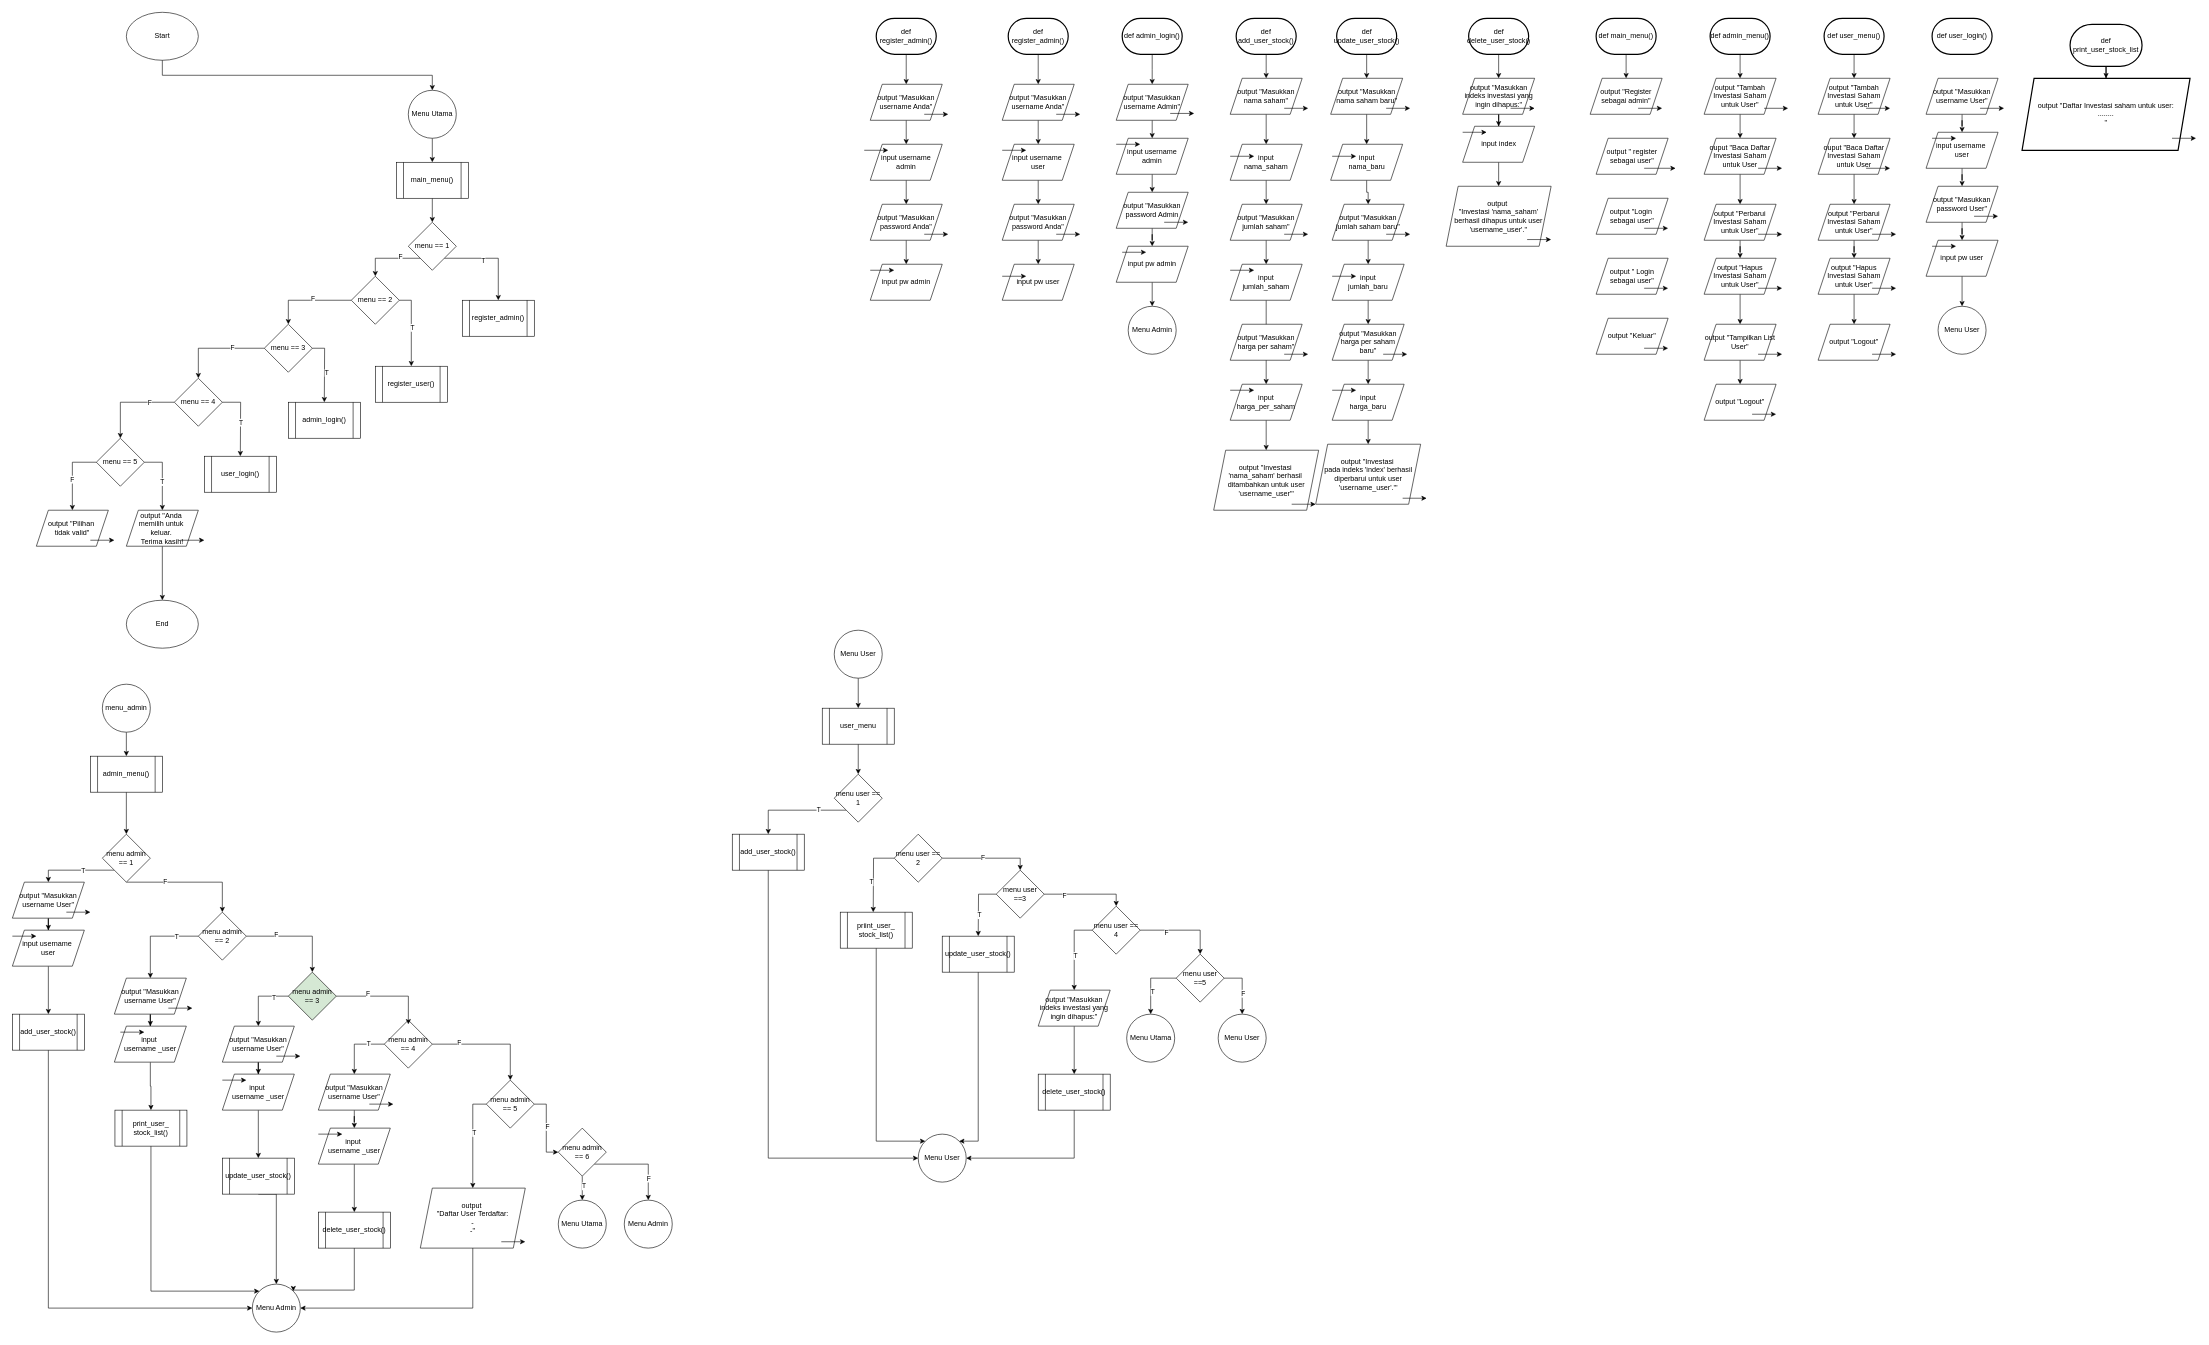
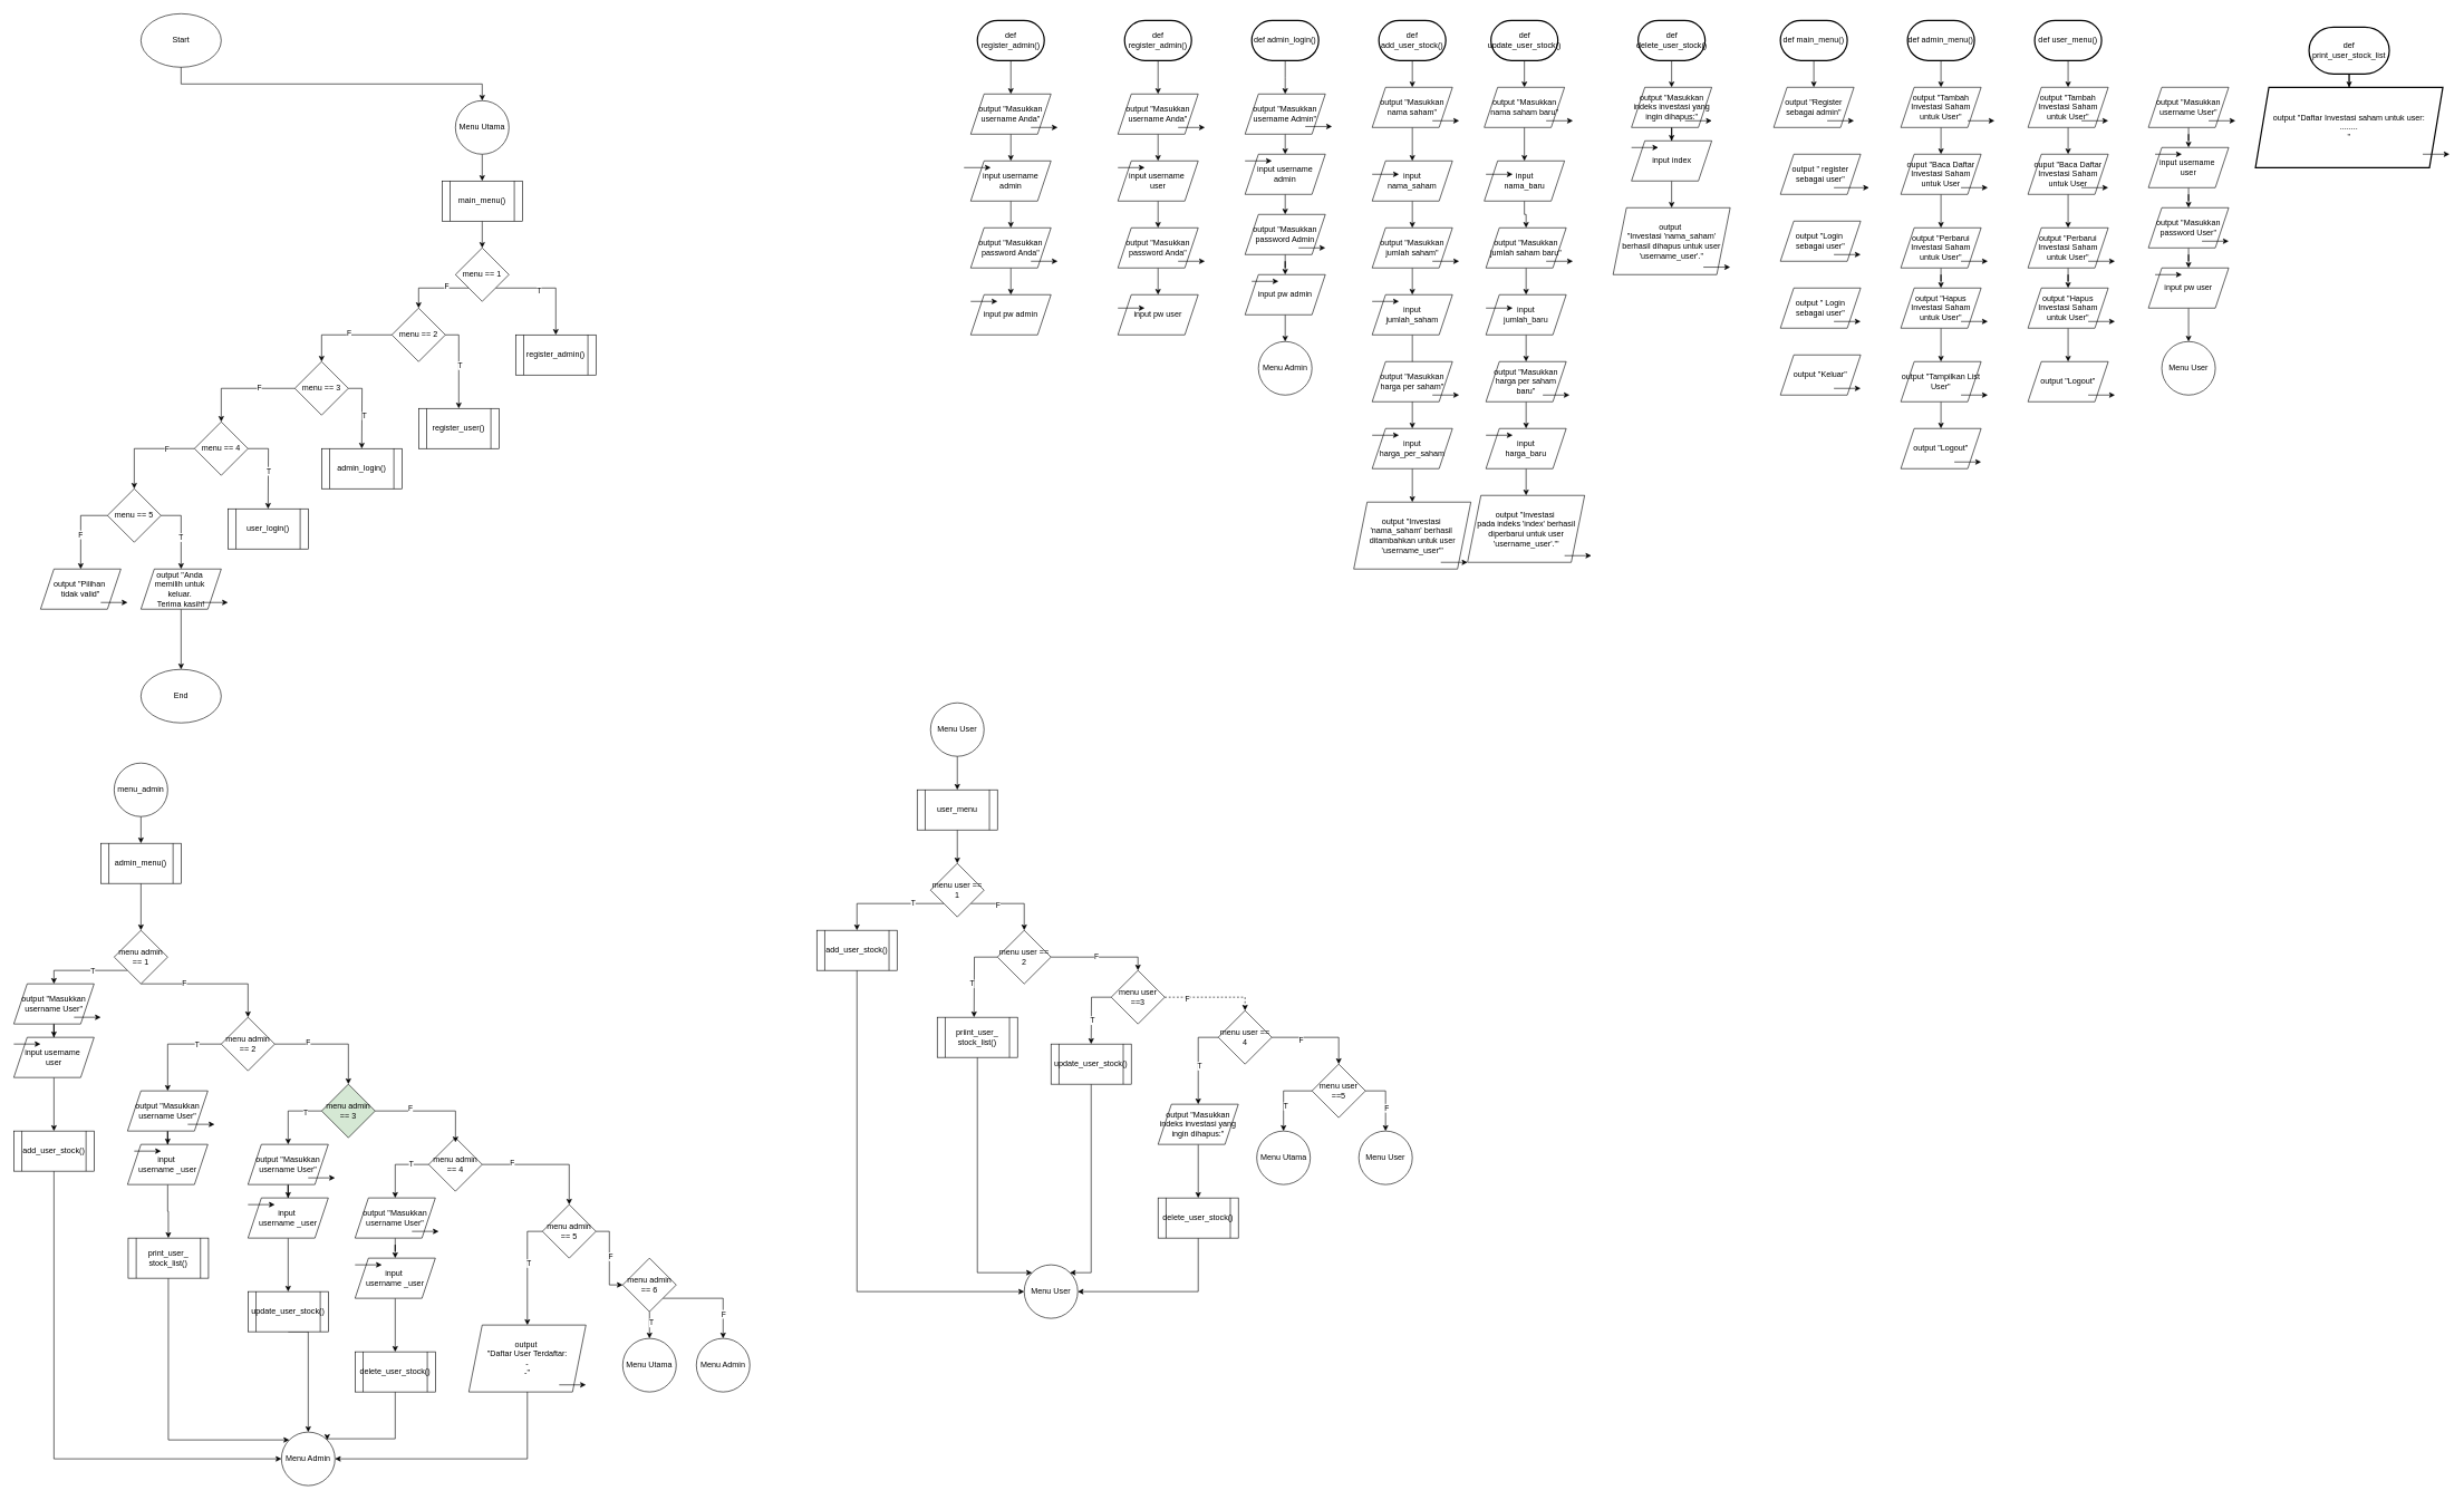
- <mxCell id="250" value="def user_login()" style="strokeWidth=2;html=1;shape=mxgraph.flowchart.terminator;whiteSpace=wrap;" vertex="1" parent="1"><mxGeometry x="3220" y="30" width="100" height="60" as="geometry" /></mxCell>
+ <mxCell id="88" style="edgeStyle=orthogonalEdgeStyle;rounded=0;orthogonalLoop=1;jettySize=auto;html=1;exitX=1;exitY=1;exitDx=0;exitDy=0;entryX=0.5;entryY=0;entryDx=0;entryDy=0;" parent="1" source="90" target="95" edge="1"><mxGeometry relative="1" as="geometry" /></mxCell>
+ <mxCell id="89" value="F" style="edgeLabel;html=1;align=center;verticalAlign=middle;resizable=0;points=[];" parent="88" vertex="1" connectable="0"><mxGeometry x="-0.333" y="-2" relative="1" as="geometry"><mxPoint as="offset" /></mxGeometry></mxCell>
- <mxCell id="98" style="edgeStyle=orthogonalEdgeStyle;rounded=0;orthogonalLoop=1;jettySize=auto;html=1;exitX=1;exitY=0.5;exitDx=0;exitDy=0;entryX=0.5;entryY=0;entryDx=0;entryDy=0;" parent="1" source="100" target="105" edge="1"><mxGeometry relative="1" as="geometry" /></mxCell>
+ <mxCell id="98" style="edgeStyle=orthogonalEdgeStyle;rounded=0;orthogonalLoop=1;jettySize=auto;html=1;exitX=1;exitY=0.5;exitDx=0;exitDy=0;entryX=0.5;entryY=0;entryDx=0;entryDy=0;dashed=1;" parent="1" source="100" target="105" edge="1"><mxGeometry relative="1" as="geometry" /></mxCell>
